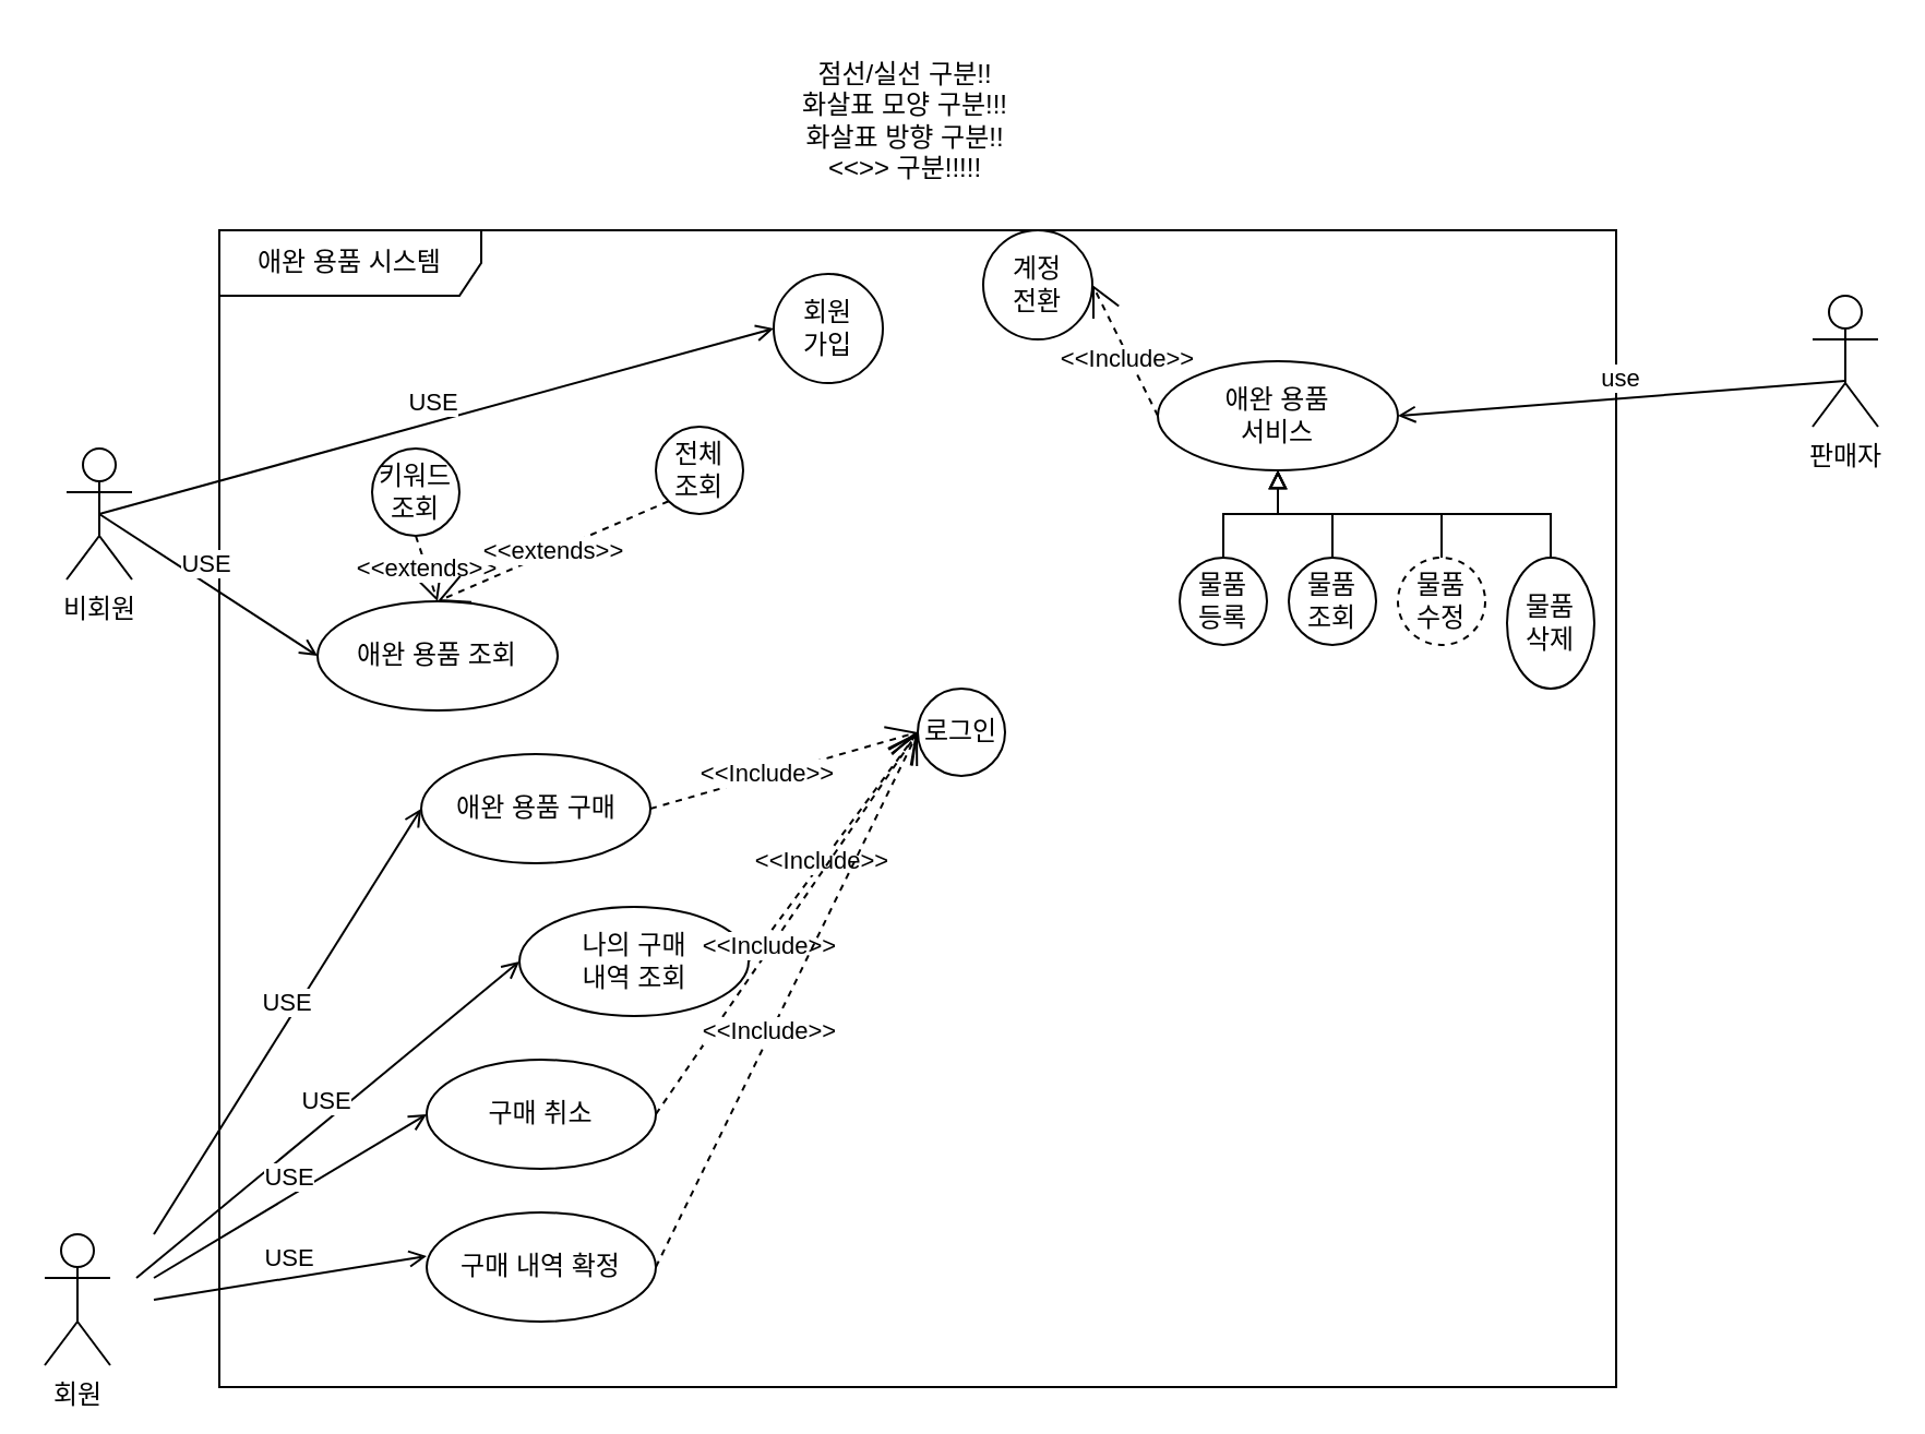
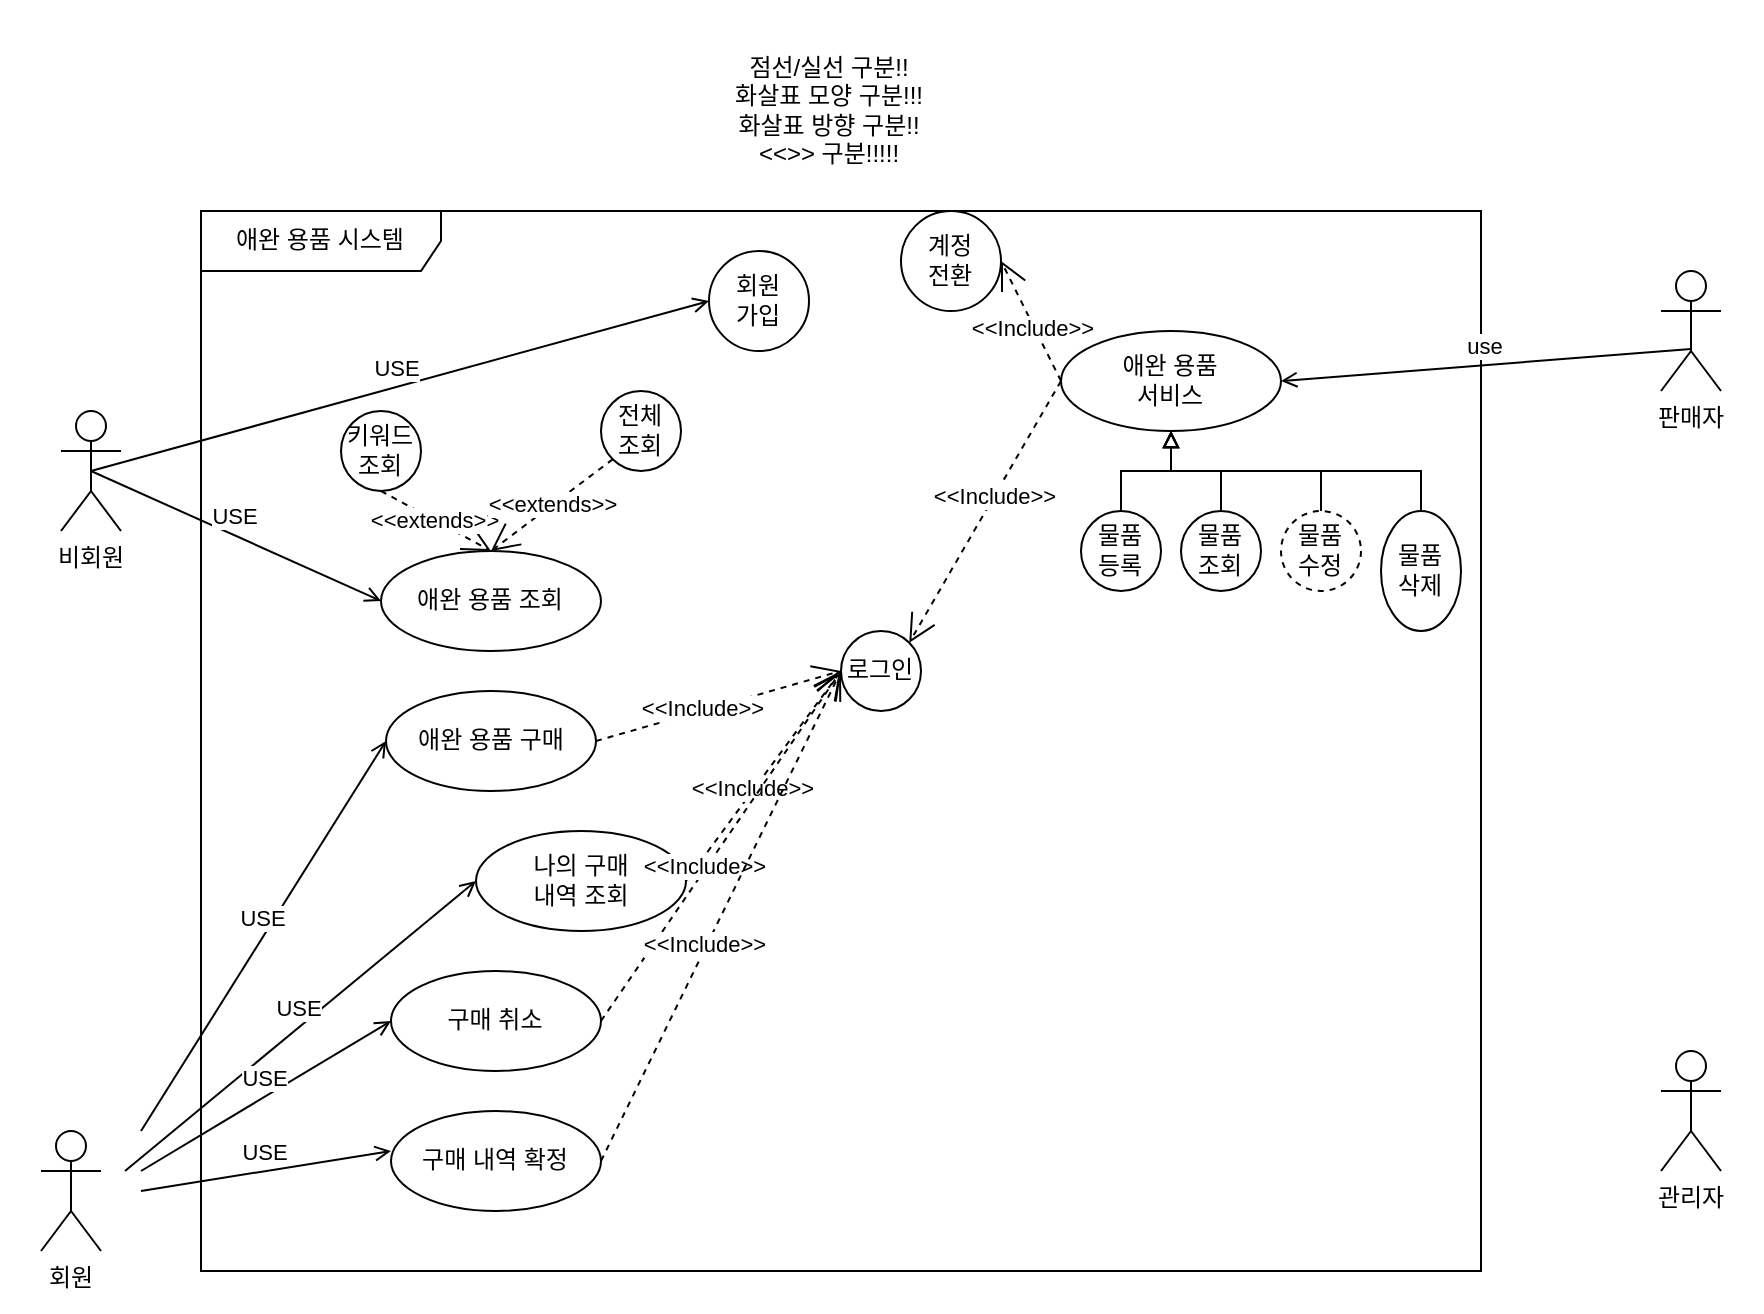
+ <mxCell id="37" value="&amp;lt;&amp;lt;Include&amp;gt;&amp;gt;" style="endArrow=open;endSize=12;dashed=1;html=1;rounded=0;entryX=1;entryY=0;entryDx=0;entryDy=0;exitX=0;exitY=0.5;exitDx=0;exitDy=0;" edge="1" parent="1" source="27" target="22"><mxGeometry x="-0.12" y="1" width="160" relative="1" as="geometry"><mxPoint x="373.5" y="270" as="sourcePoint" /><mxPoint x="474.142" y="340.858" as="targetPoint" /><mxPoint as="offset" /></mxGeometry></mxCell>
- <mxCell id="7" value="애완 용품 조회" style="ellipse;whiteSpace=wrap;html=1;" vertex="1" parent="1"><mxGeometry x="145" y="275" width="110" height="50" as="geometry" /></mxCell>
+ <mxCell id="7" value="애완 용품 조회" style="ellipse;whiteSpace=wrap;html=1;" vertex="1" parent="1"><mxGeometry x="190" y="275" width="110" height="50" as="geometry" /></mxCell>
+ <mxCell id="5" value="관리자" style="shape=umlActor;verticalLabelPosition=bottom;verticalAlign=top;html=1;" vertex="1" parent="1"><mxGeometry x="830" y="525" width="30" height="60" as="geometry" /></mxCell>
